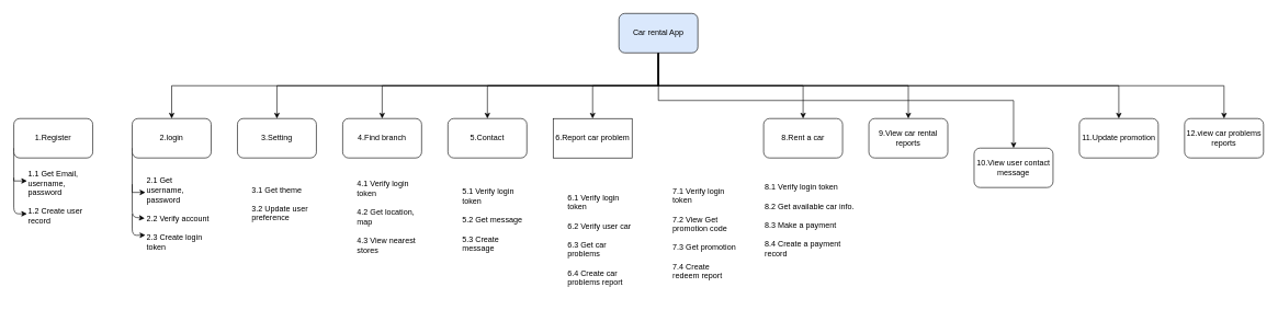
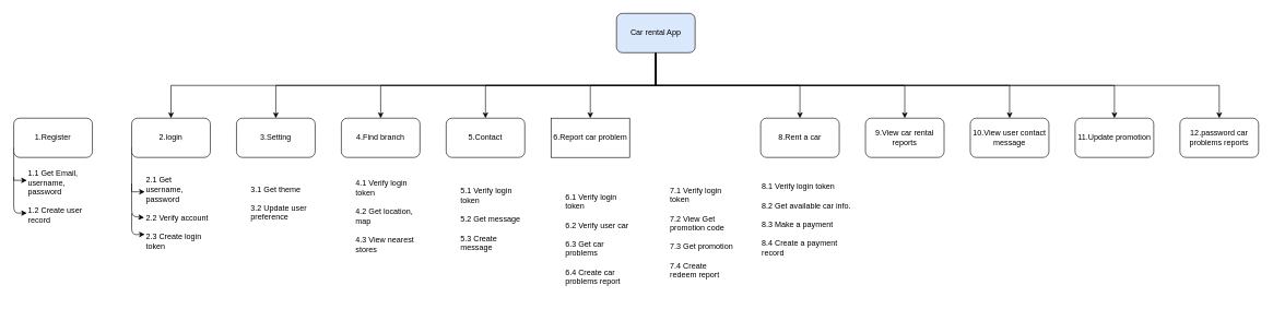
- <mxCell id="25" value="12.view car problems reports" style="rounded=1;whiteSpace=wrap;html=1;" vertex="1" parent="1"><mxGeometry x="1800" y="180" width="120" height="60" as="geometry" /></mxCell>
+ <mxCell id="25" value="12.password car problems reports" style="rounded=1;whiteSpace=wrap;html=1;" vertex="1" parent="1"><mxGeometry x="1800" y="180" width="120" height="60" as="geometry" /></mxCell>
- <mxCell id="23" value="10.View user contact message" style="rounded=1;whiteSpace=wrap;html=1;" vertex="1" parent="1"><mxGeometry x="1480" y="225" width="120" height="60" as="geometry" /></mxCell>
+ <mxCell id="23" value="10.View user contact message" style="rounded=1;whiteSpace=wrap;html=1;" vertex="1" parent="1"><mxGeometry x="1480" y="180" width="120" height="60" as="geometry" /></mxCell>
